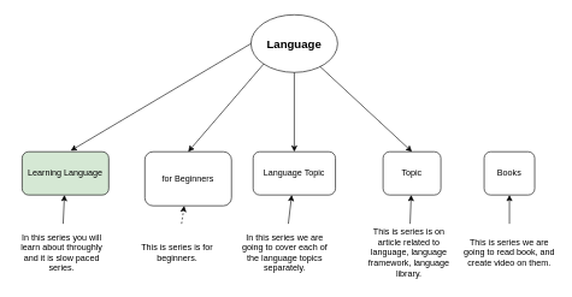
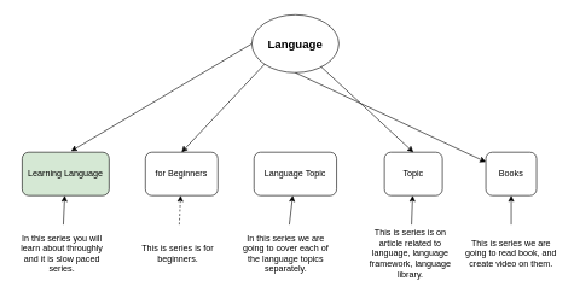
- <mxCell id="10" value="" style="endArrow=classic;html=1;exitX=0.5;exitY=1;exitDx=0;exitDy=0;entryX=0.5;entryY=0;entryDx=0;entryDy=0;" edge="1" parent="1" source="2" target="4"><mxGeometry width="50" height="50" relative="1" as="geometry"><mxPoint x="490" y="340" as="sourcePoint" /><mxPoint x="540" y="290" as="targetPoint" /></mxGeometry></mxCell>
+ <mxCell id="10" value="" style="endArrow=classic;html=1;exitX=0.5;exitY=1;exitDx=0;exitDy=0;" edge="1" parent="1" source="2" target="5"><mxGeometry width="50" height="50" relative="1" as="geometry"><mxPoint x="490" y="340" as="sourcePoint" /><mxPoint x="540" y="290" as="targetPoint" /></mxGeometry></mxCell>
- <mxCell id="6" value="for Beginners" style="rounded=1;whiteSpace=wrap;html=1;" vertex="1" parent="1"><mxGeometry x="200" y="210" width="120" height="75" as="geometry" /></mxCell>
+ <mxCell id="6" value="for Beginners" style="rounded=1;whiteSpace=wrap;html=1;" vertex="1" parent="1"><mxGeometry x="200" y="210" width="100" height="60" as="geometry" /></mxCell>
